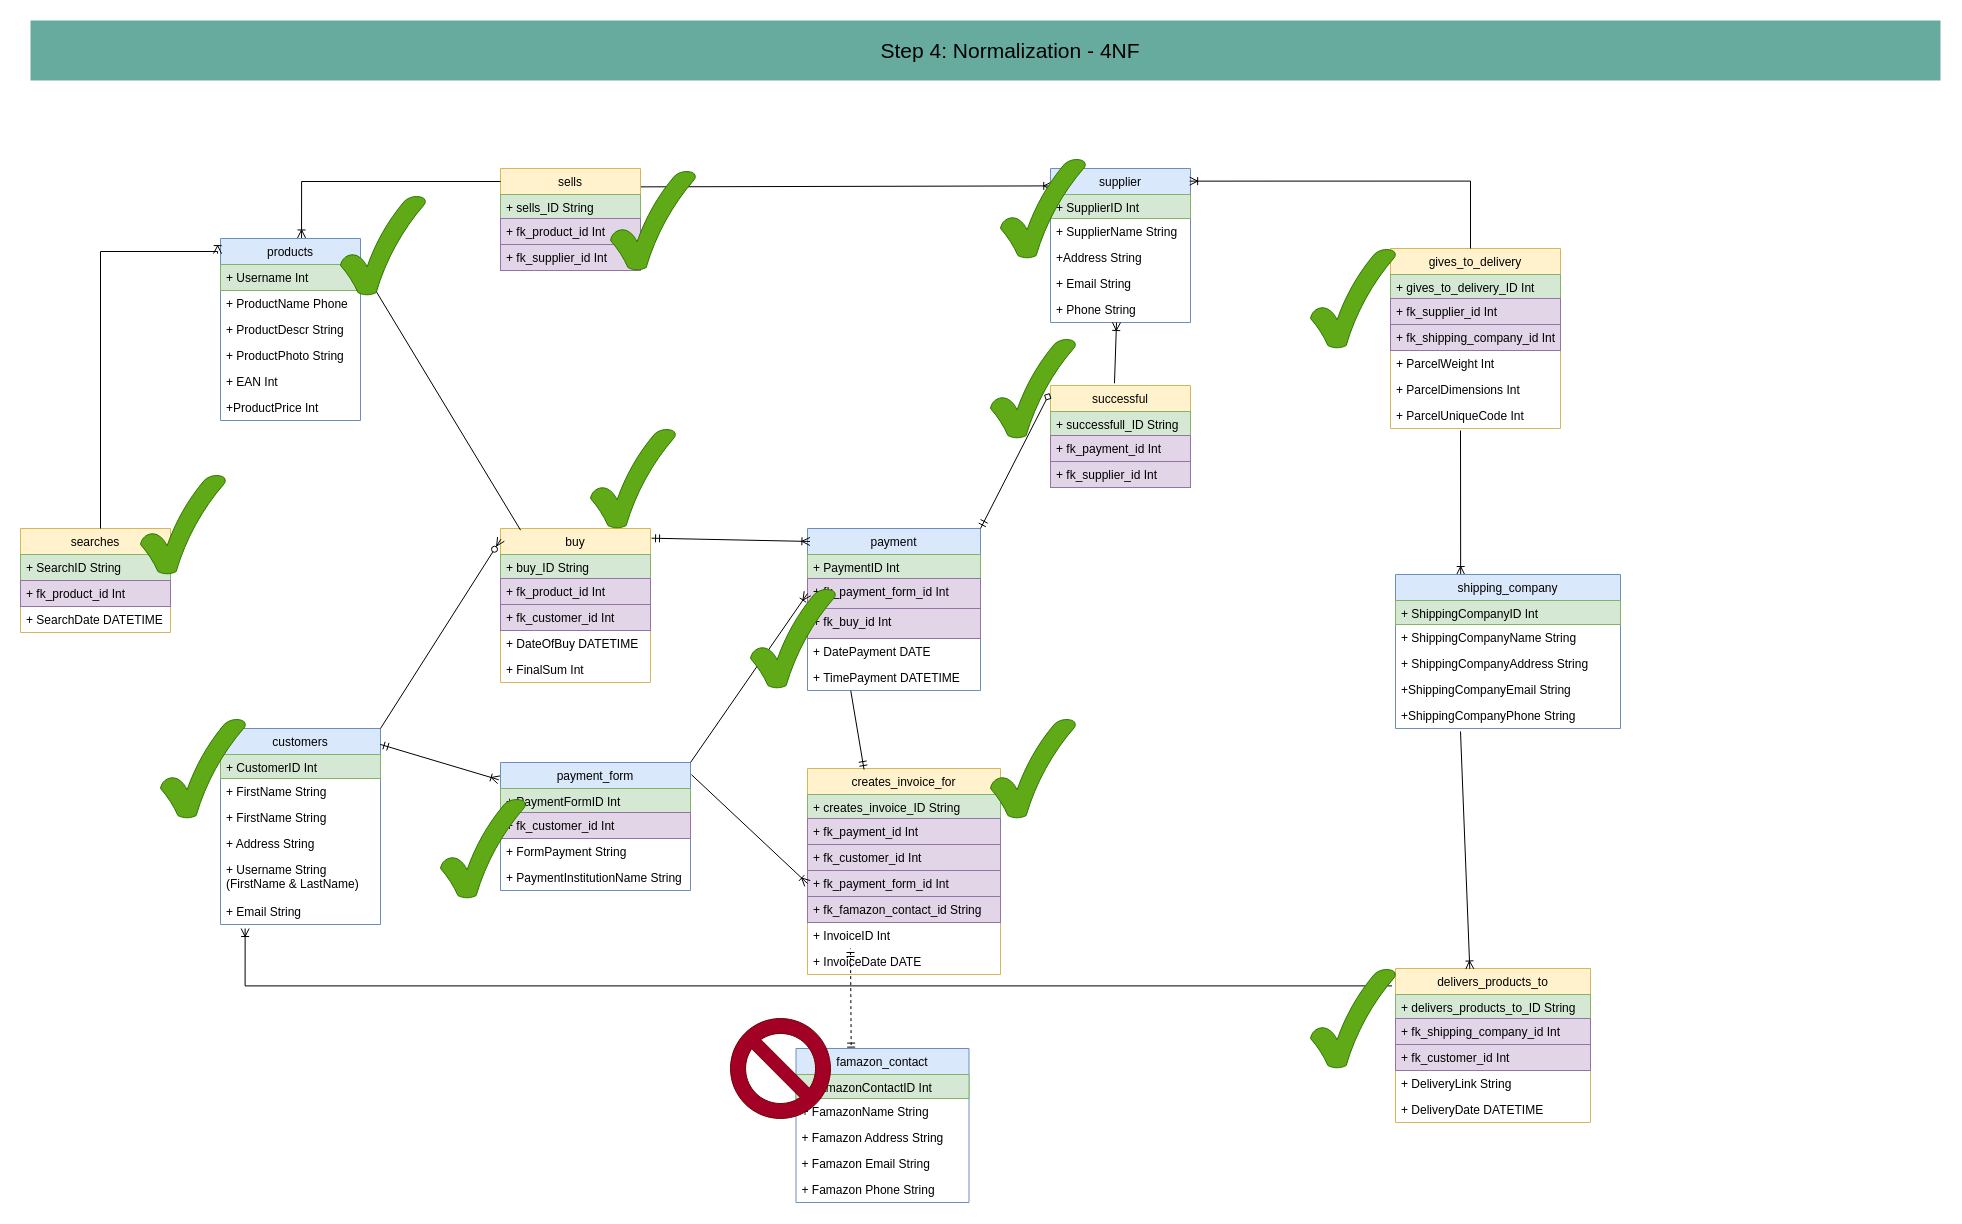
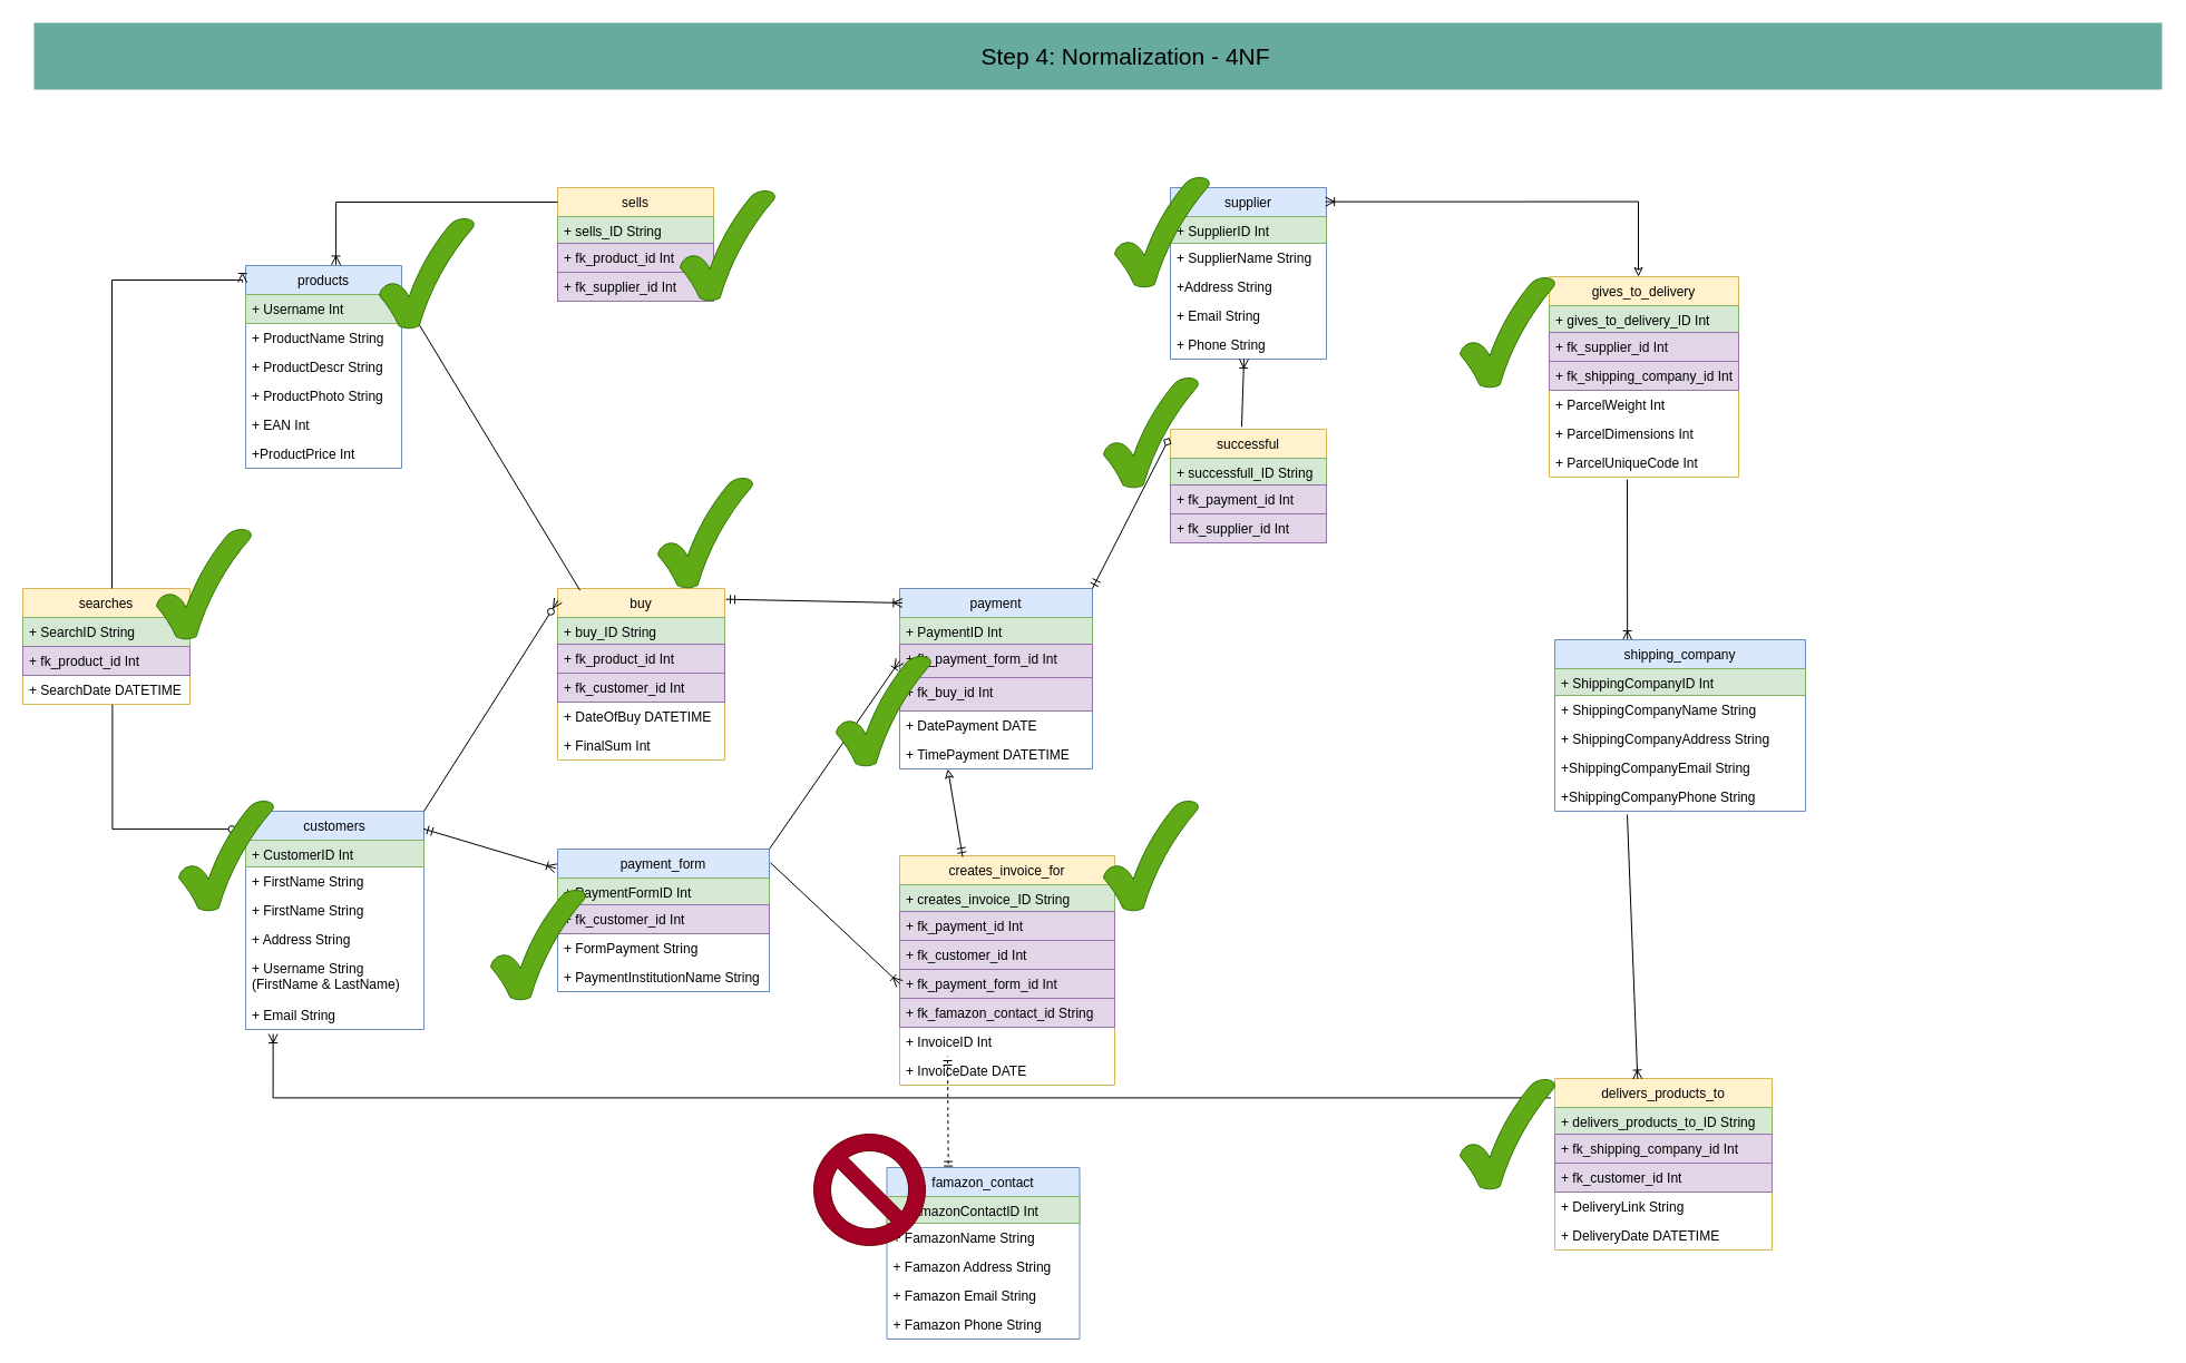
- <mxCell id="36" value="" style="fontSize=12;html=1;endArrow=ERoneToMany;rounded=0;exitX=1.003;exitY=0.18;exitDx=0;exitDy=0;exitPerimeter=0;entryX=0.009;entryY=0.113;entryDx=0;entryDy=0;entryPerimeter=0;" parent="1" source="31" target="37" edge="1"><mxGeometry width="100" height="100" relative="1" as="geometry"><mxPoint x="830" y="254.532" as="sourcePoint" /><mxPoint x="810" y="180" as="targetPoint" /></mxGeometry></mxCell>
- <mxCell id="87" value="" style="fontSize=12;html=1;endArrow=none;rounded=0;exitX=0.994;exitY=0.082;exitDx=0;exitDy=0;exitPerimeter=0;startArrow=ERoneToMany;startFill=0;endFill=0;edgeStyle=orthogonalEdgeStyle;" parent="1" source="37" target="73" edge="1"><mxGeometry width="100" height="100" relative="1" as="geometry"><mxPoint x="1098.6" y="623.998" as="sourcePoint" /><mxPoint x="1370" y="627" as="targetPoint" /><Array as="points"><mxPoint x="1470" y="181" /></Array></mxGeometry></mxCell>
+ <mxCell id="87" value="" style="fontSize=12;html=1;endArrow=classic;rounded=0;exitX=0.994;exitY=0.082;exitDx=0;exitDy=0;exitPerimeter=0;startArrow=ERoneToMany;startFill=0;endFill=0;edgeStyle=orthogonalEdgeStyle;" parent="1" source="37" target="73" edge="1"><mxGeometry width="100" height="100" relative="1" as="geometry"><mxPoint x="1098.6" y="623.998" as="sourcePoint" /><mxPoint x="1370" y="627" as="targetPoint" /><Array as="points"><mxPoint x="1470" y="181" /></Array></mxGeometry></mxCell>
- <mxCell id="6" value="+ ProductName Phone" style="text;align=left;verticalAlign=top;spacingLeft=4;spacingRight=4;overflow=hidden;rotatable=0;points=[[0,0.5],[1,0.5]];portConstraint=eastwest;" parent="4" vertex="1"><mxGeometry y="52" width="140" height="26" as="geometry" /></mxCell>
+ <mxCell id="6" value="+ ProductName String" style="text;align=left;verticalAlign=top;spacingLeft=4;spacingRight=4;overflow=hidden;rotatable=0;points=[[0,0.5],[1,0.5]];portConstraint=eastwest;" parent="4" vertex="1"><mxGeometry y="52" width="140" height="26" as="geometry" /></mxCell>
- <mxCell id="65" value="" style="fontSize=12;html=1;endArrow=none;startArrow=ERmandOne;strokeColor=#000000;entryX=0.25;entryY=1.006;entryDx=0;entryDy=0;entryPerimeter=0;exitX=0.293;exitY=0.005;exitDx=0;exitDy=0;exitPerimeter=0;endFill=0;" parent="1" source="57" target="52" edge="1"><mxGeometry width="100" height="100" relative="1" as="geometry"><mxPoint x="850" y="838" as="sourcePoint" /><mxPoint x="950" y="738" as="targetPoint" /></mxGeometry></mxCell>
+ <mxCell id="65" value="" style="fontSize=12;html=1;endArrow=classic;startArrow=ERmandOne;strokeColor=#000000;entryX=0.25;entryY=1.006;entryDx=0;entryDy=0;entryPerimeter=0;exitX=0.293;exitY=0.005;exitDx=0;exitDy=0;exitPerimeter=0;endFill=0;" parent="1" source="57" target="52" edge="1"><mxGeometry width="100" height="100" relative="1" as="geometry"><mxPoint x="850" y="838" as="sourcePoint" /><mxPoint x="950" y="738" as="targetPoint" /></mxGeometry></mxCell>
+ <mxCell id="28" value="" style="fontSize=12;html=1;endArrow=ERzeroToMany;endFill=1;exitX=0.536;exitY=1.013;exitDx=0;exitDy=0;rounded=0;exitPerimeter=0;entryX=-0.003;entryY=0.082;entryDx=0;entryDy=0;entryPerimeter=0;edgeStyle=orthogonalEdgeStyle;" parent="1" source="14" target="21" edge="1"><mxGeometry width="100" height="100" relative="1" as="geometry"><mxPoint x="216" y="603" as="sourcePoint" /><mxPoint x="210" y="758" as="targetPoint" /></mxGeometry></mxCell>
